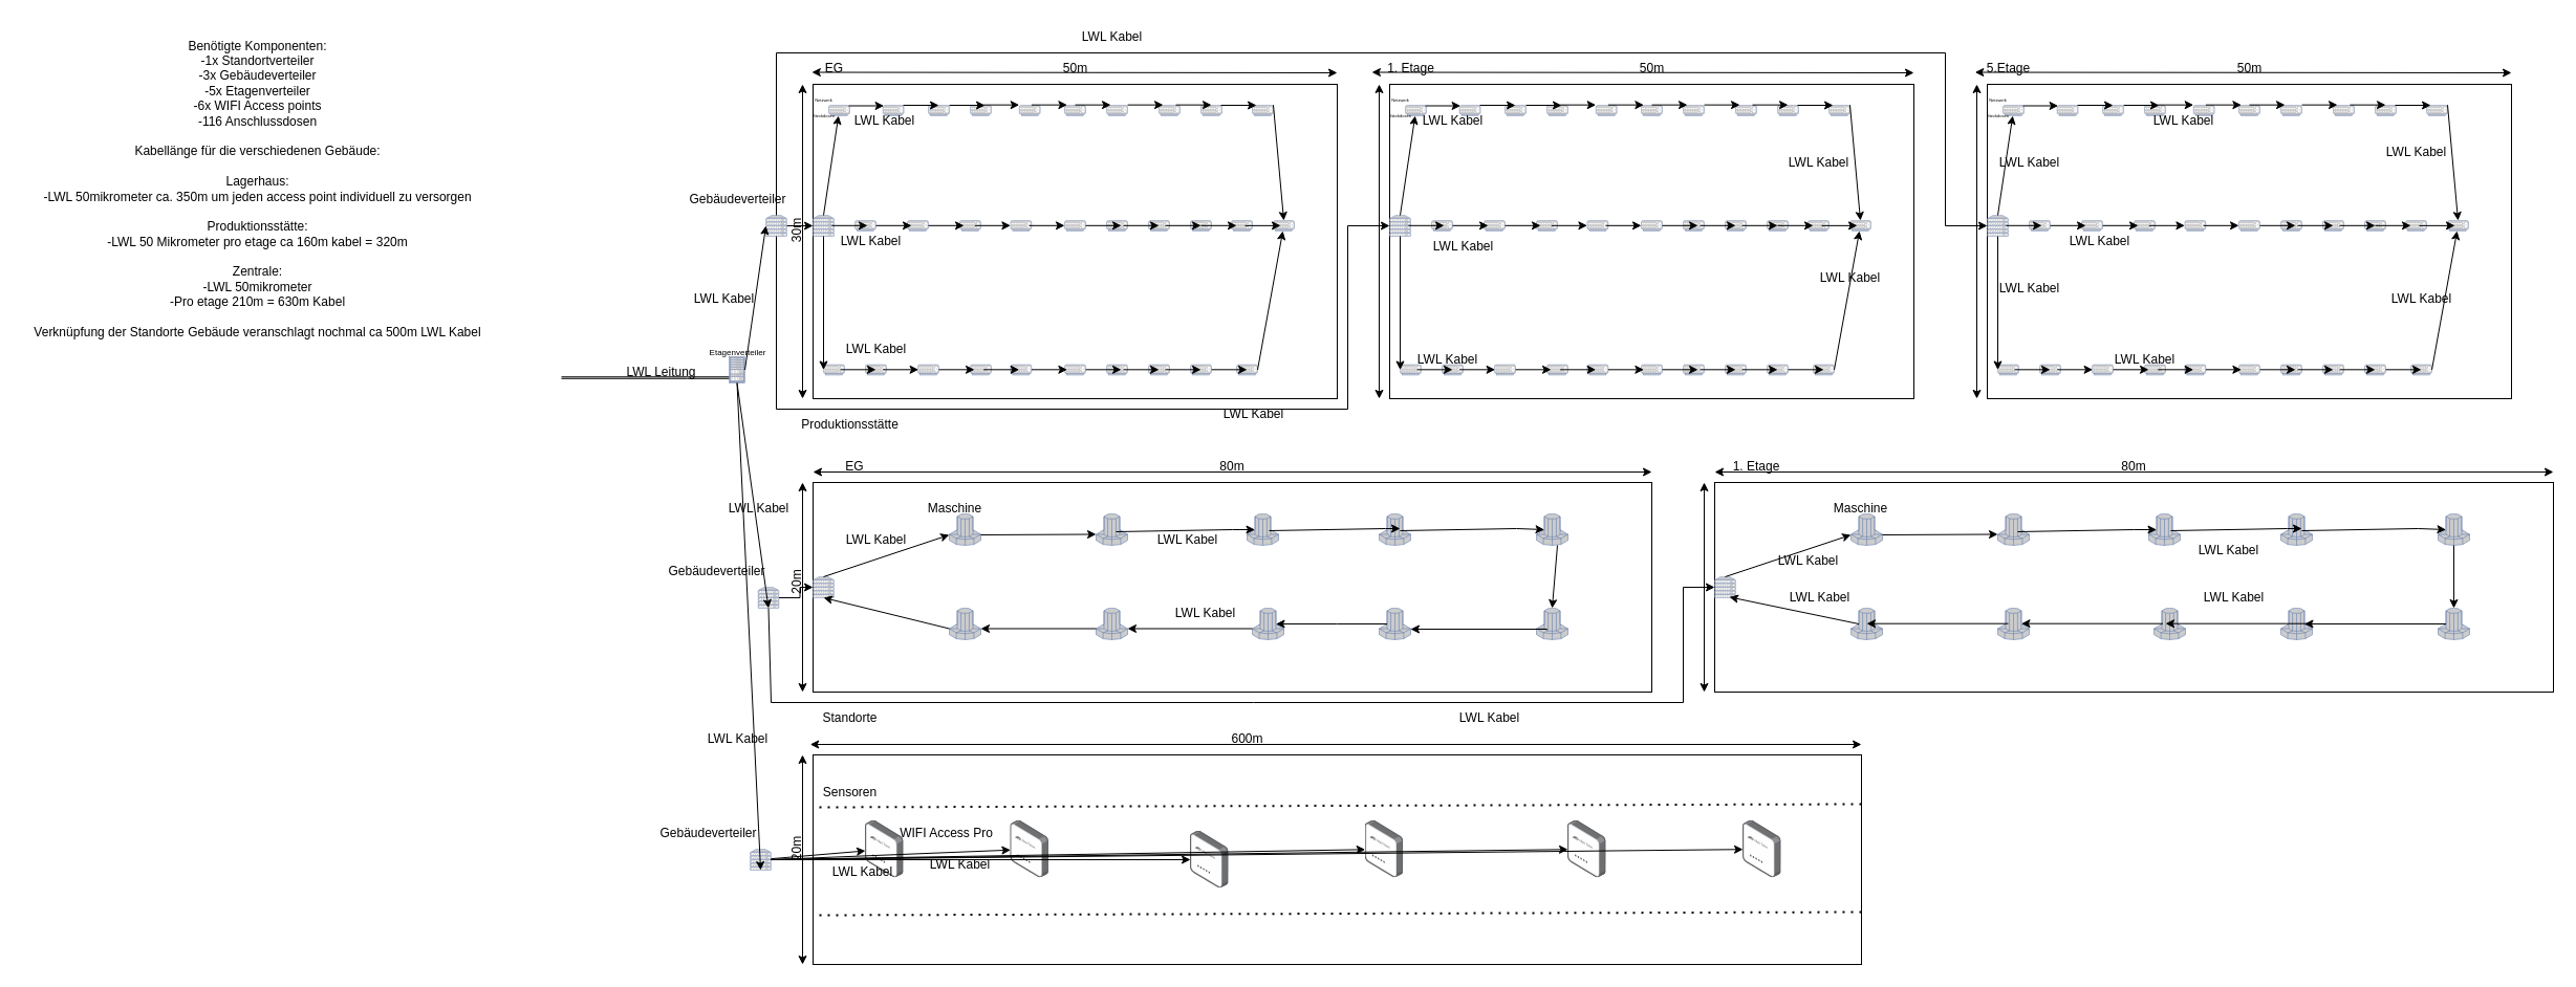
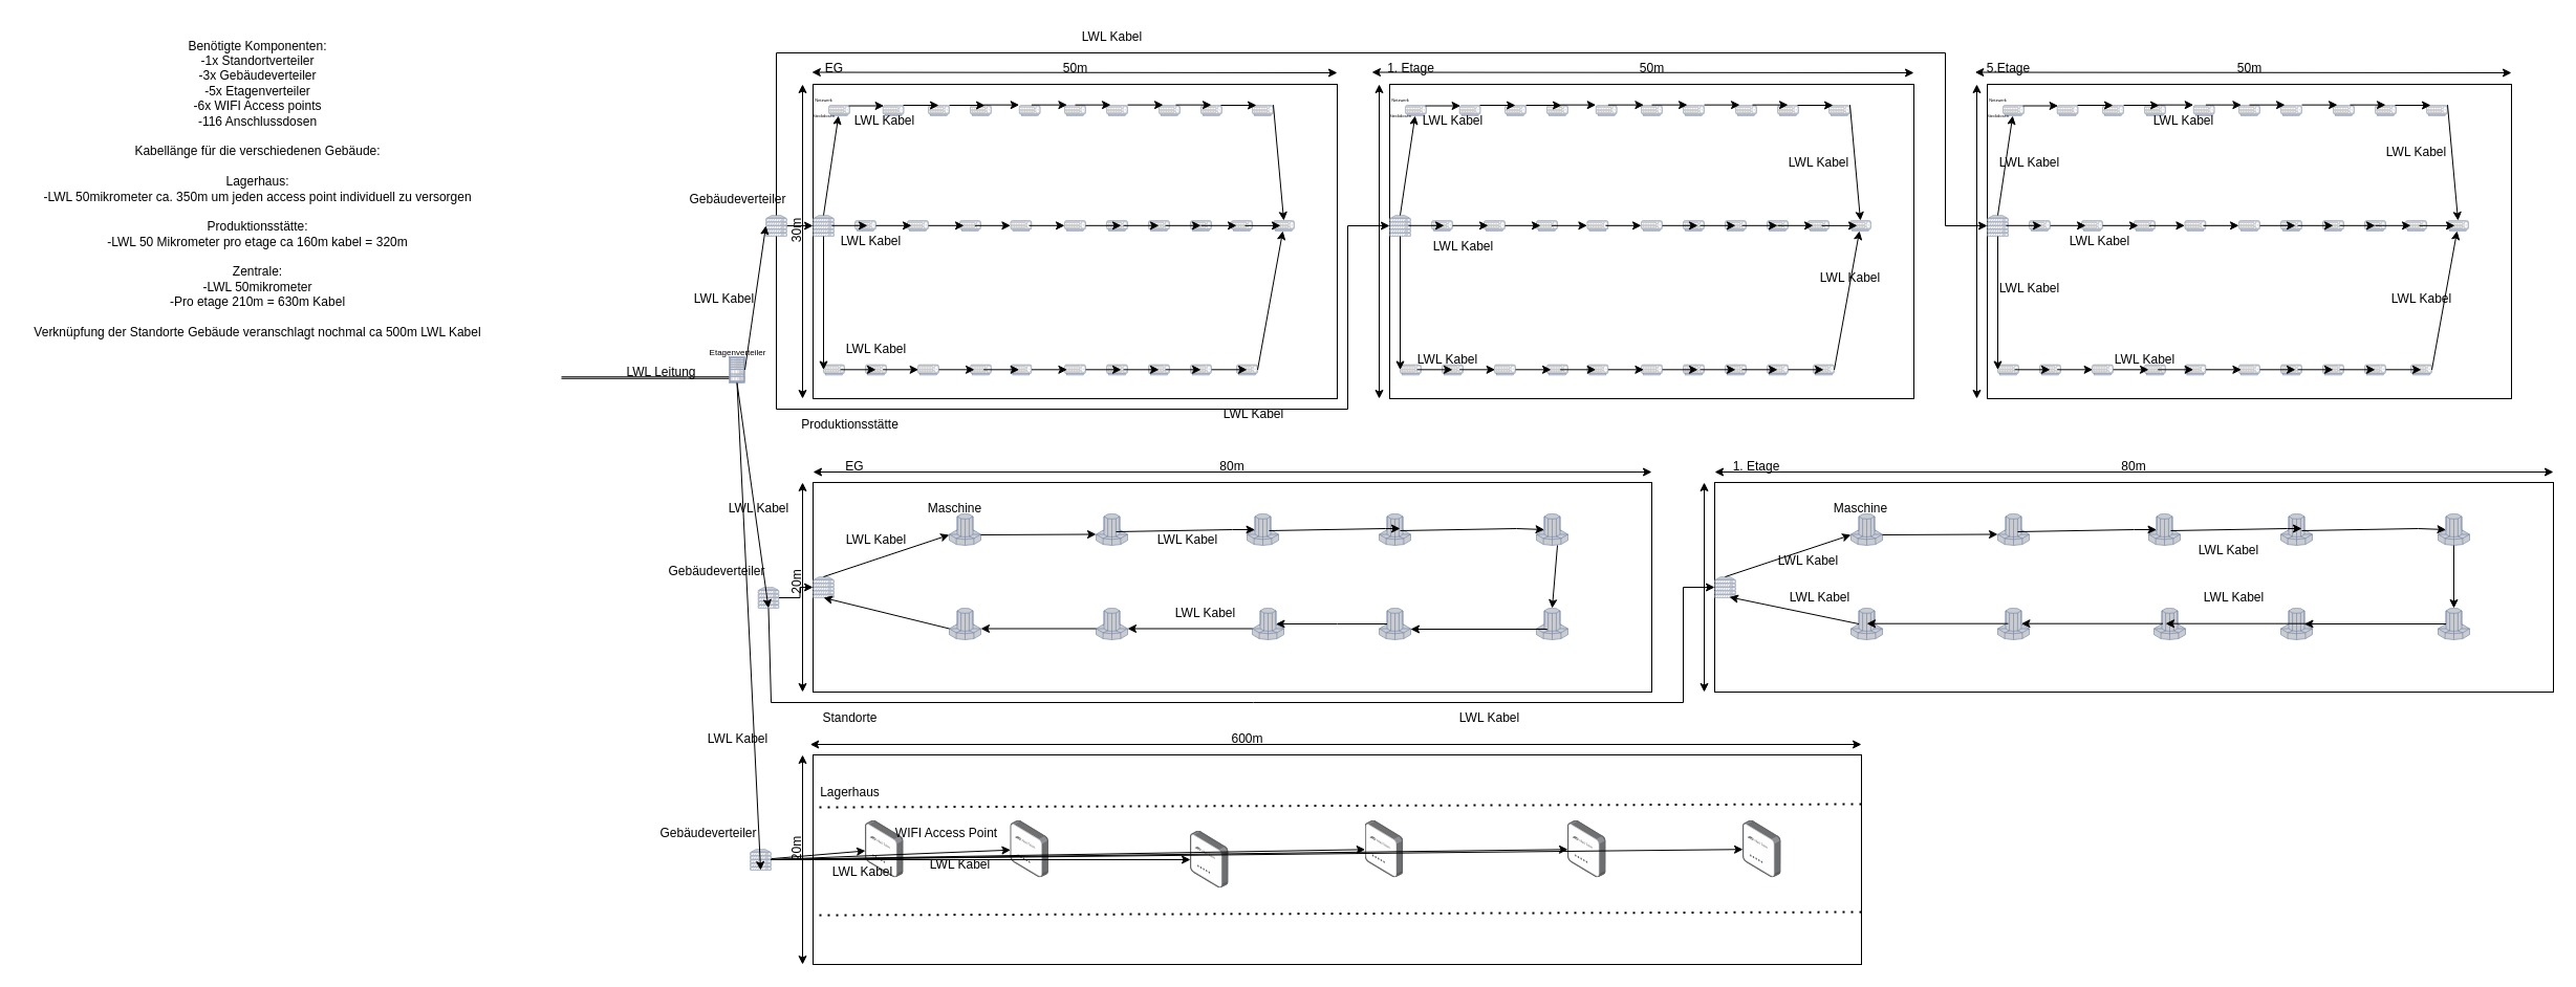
- <mxCell id="307" value="Sensoren&lt;br&gt;&amp;nbsp;" style="text;html=1;align=center;verticalAlign=middle;resizable=0;points=[];autosize=1;strokeColor=none;fillColor=none;" vertex="1" parent="1"><mxGeometry y="742.7" width="70" height="40" as="geometry" x="775" /></mxCell>
+ <mxCell id="307" value="Lagerhaus&lt;br&gt;&amp;nbsp;" style="text;html=1;align=center;verticalAlign=middle;resizable=0;points=[];autosize=1;strokeColor=none;fillColor=none;" vertex="1" parent="1"><mxGeometry y="742.7" width="70" height="40" as="geometry" x="775" /></mxCell>
- <mxCell id="308" value="WIFI Access Pro" style="text;html=1;align=center;verticalAlign=middle;resizable=0;points=[];autosize=1;strokeColor=none;fillColor=none;" vertex="1" parent="1"><mxGeometry x="841.6" y="780" width="120" height="30" as="geometry" /></mxCell>
+ <mxCell id="308" value="WIFI Access Point" style="text;html=1;align=center;verticalAlign=middle;resizable=0;points=[];autosize=1;strokeColor=none;fillColor=none;" vertex="1" parent="1"><mxGeometry x="841.6" y="780" width="120" height="30" as="geometry" /></mxCell>
